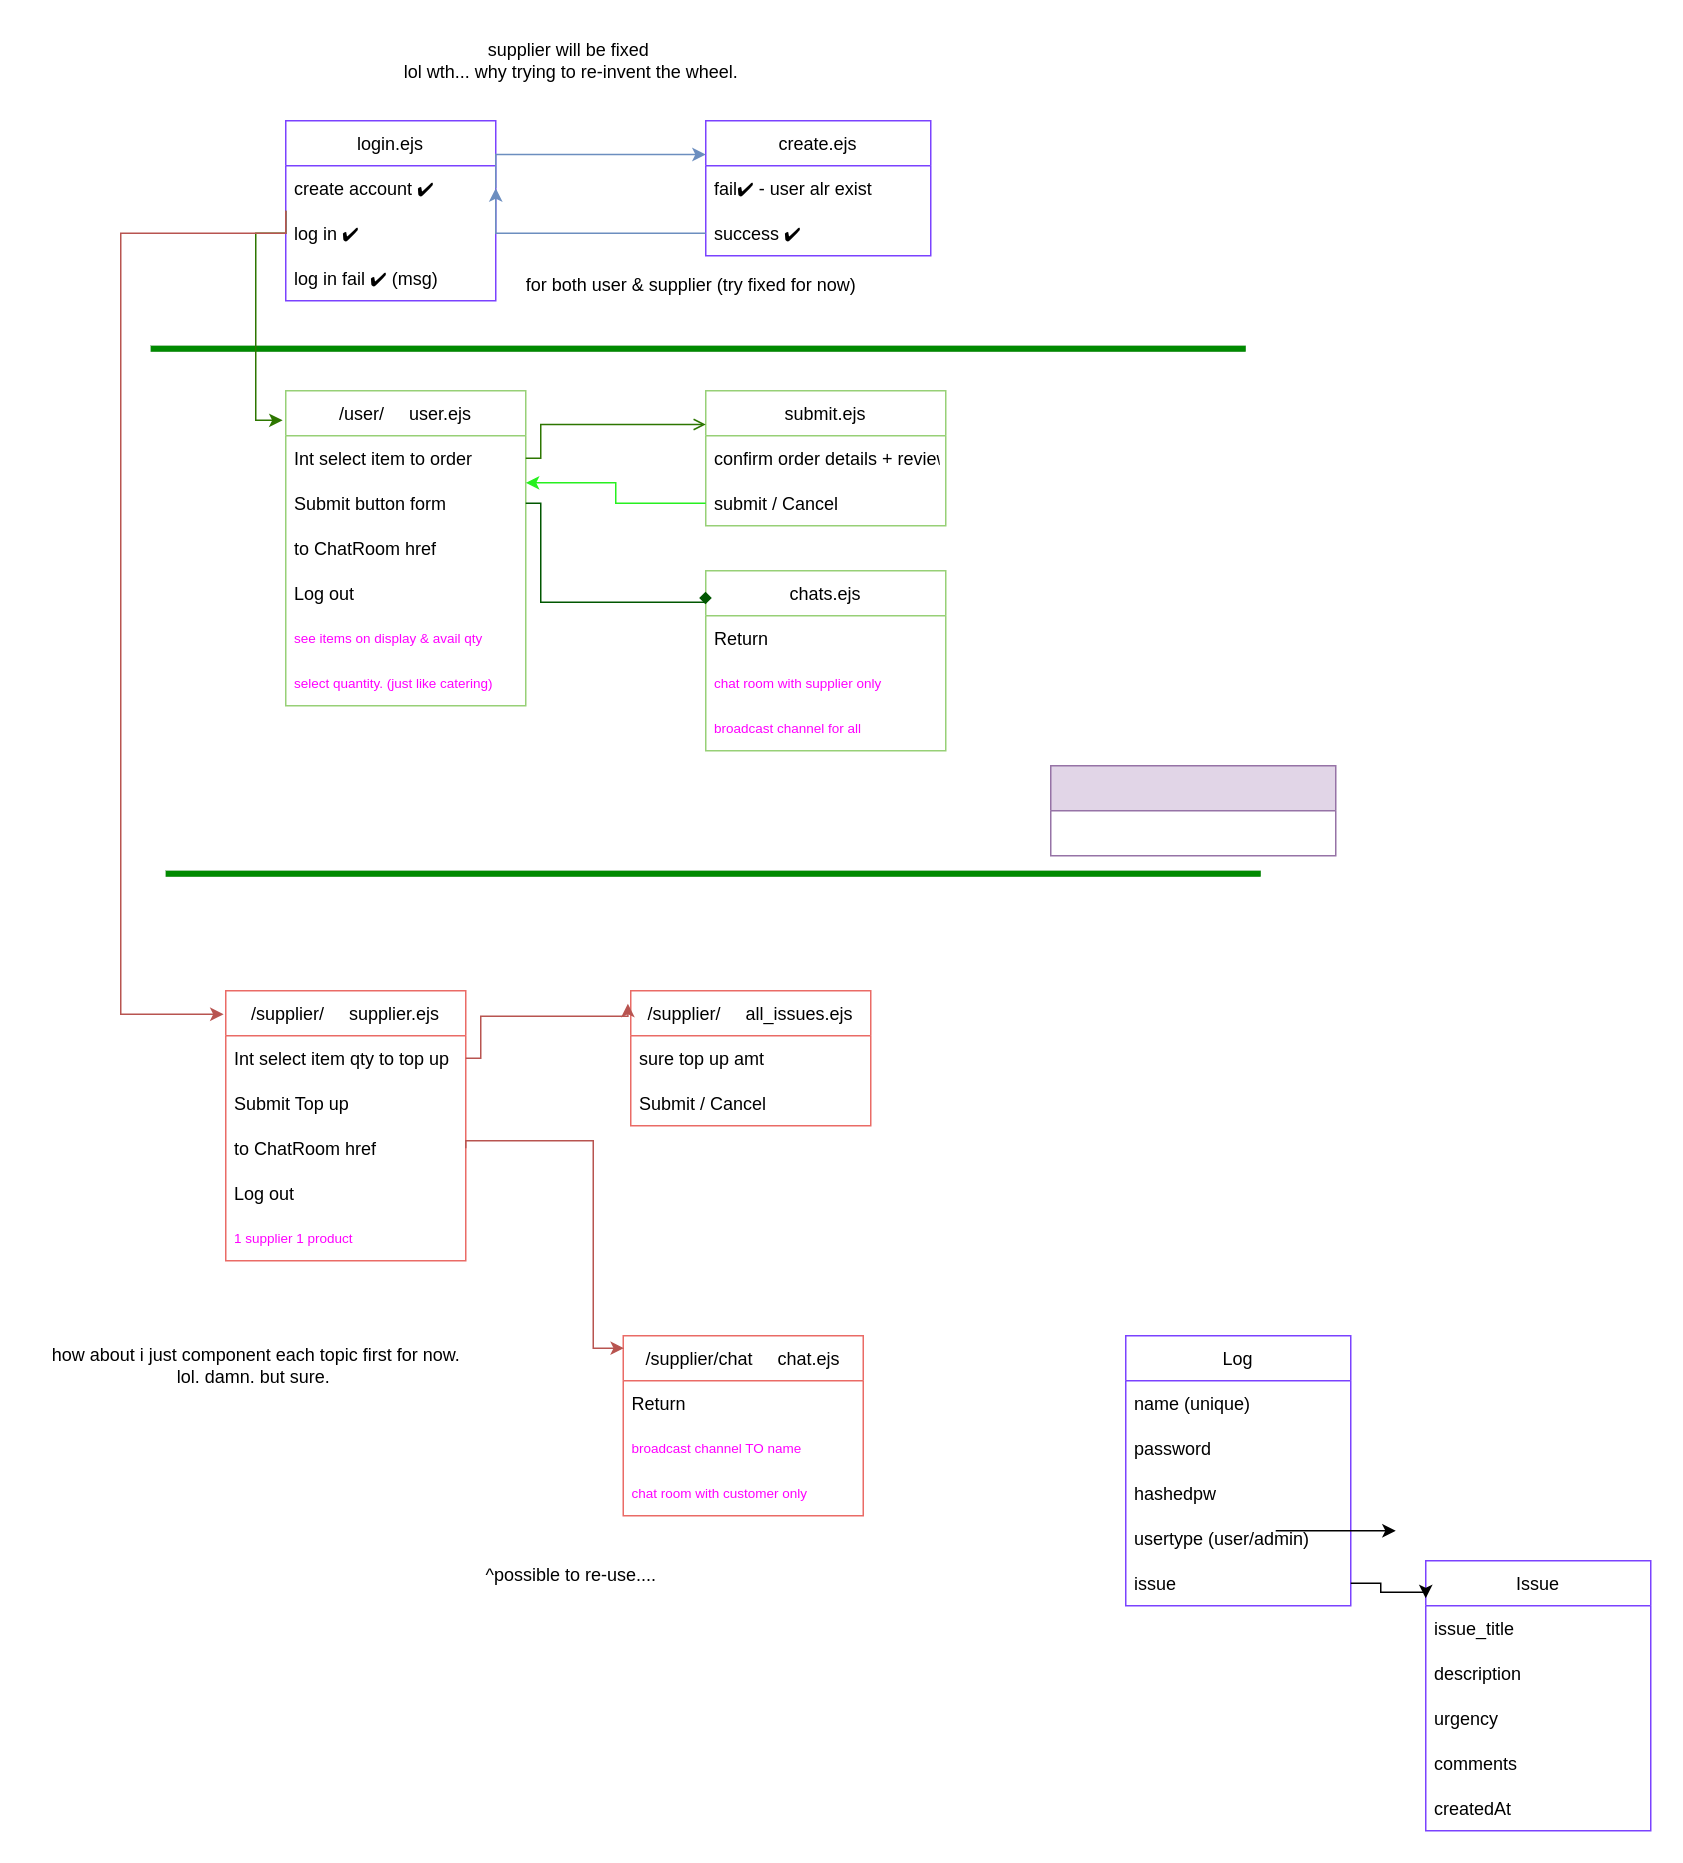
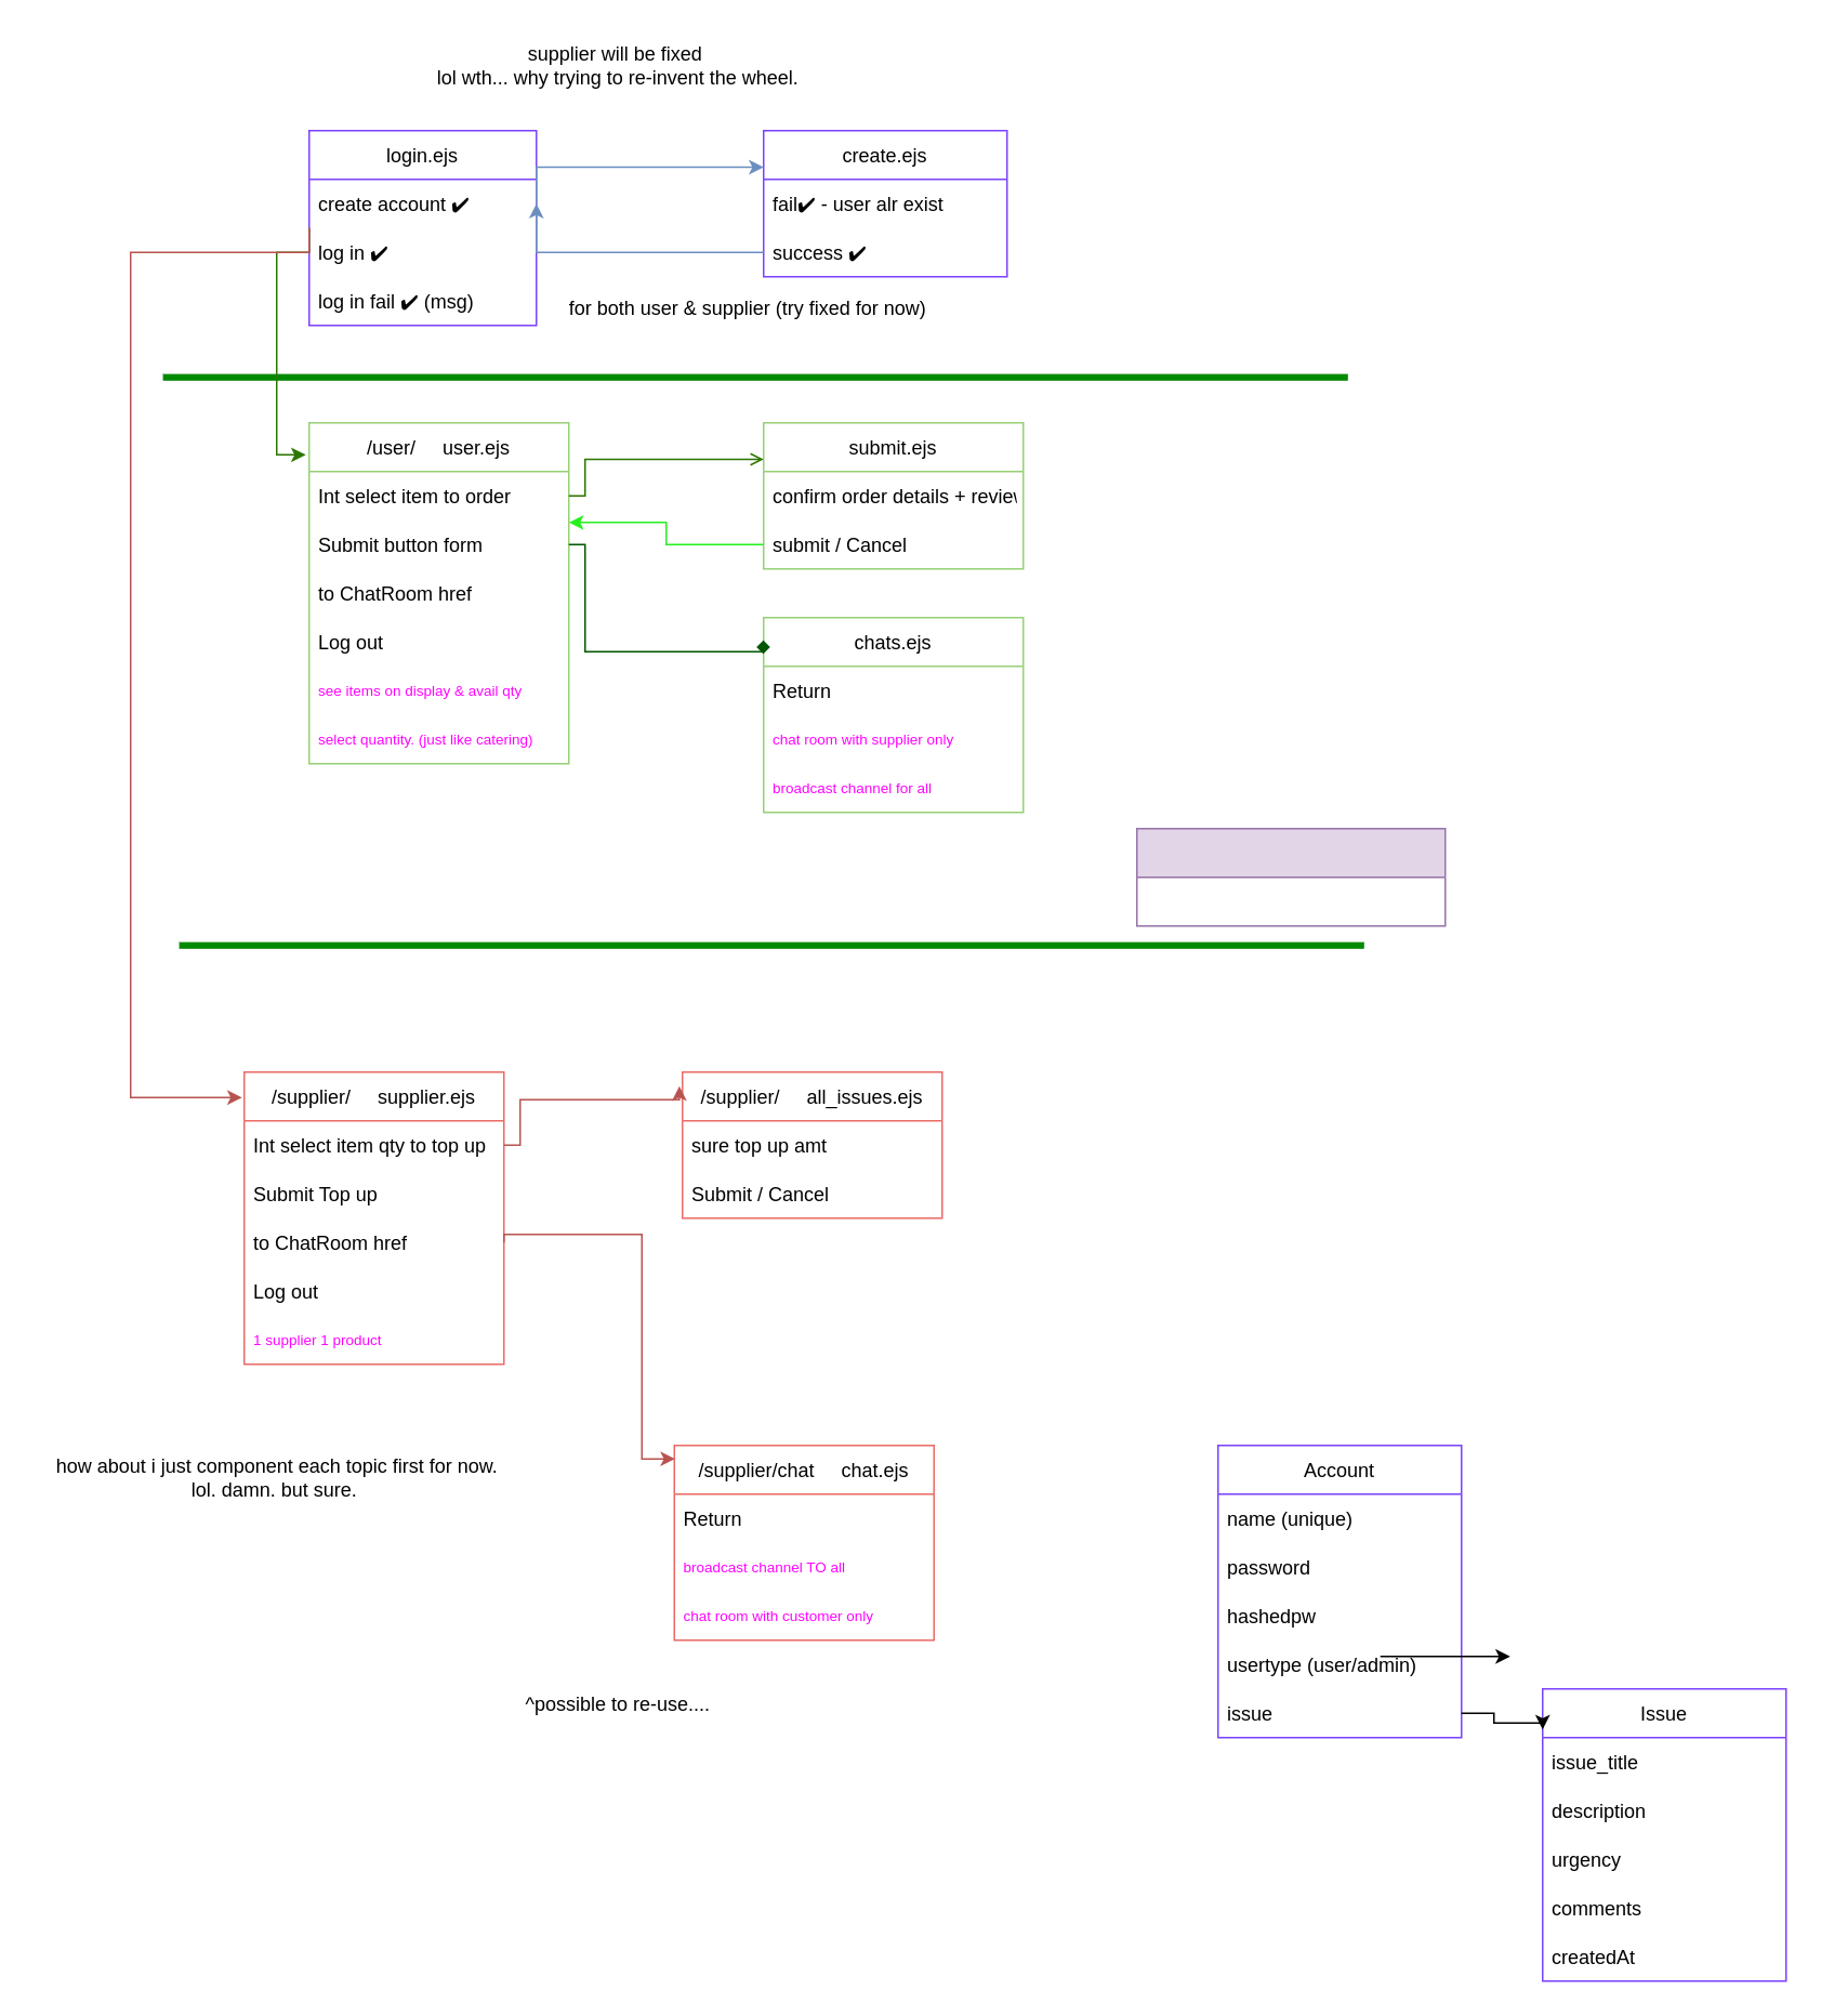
- <mxCell id="35" value="Log" style="swimlane;fontStyle=0;childLayout=stackLayout;horizontal=1;startSize=30;horizontalStack=0;resizeParent=1;resizeParentMax=0;resizeLast=0;collapsible=1;marginBottom=0;strokeColor=#7B42FF;" parent="1" vertex="1"><mxGeometry x="750" y="890" width="150" height="180" as="geometry" /></mxCell>
+ <mxCell id="35" value="Account" style="swimlane;fontStyle=0;childLayout=stackLayout;horizontal=1;startSize=30;horizontalStack=0;resizeParent=1;resizeParentMax=0;resizeLast=0;collapsible=1;marginBottom=0;strokeColor=#7B42FF;" parent="1" vertex="1"><mxGeometry x="750" y="890" width="150" height="180" as="geometry" /></mxCell>
- <mxCell id="54" value="broadcast channel TO name" style="text;strokeColor=none;fillColor=none;align=left;verticalAlign=middle;spacingLeft=4;spacingRight=4;overflow=hidden;points=[[0,0.5],[1,0.5]];portConstraint=eastwest;rotatable=0;fontSize=9;fontColor=#FF00FF;" vertex="1" parent="52"><mxGeometry y="60" width="160" height="30" as="geometry" /></mxCell>
+ <mxCell id="54" value="broadcast channel TO all" style="text;strokeColor=none;fillColor=none;align=left;verticalAlign=middle;spacingLeft=4;spacingRight=4;overflow=hidden;points=[[0,0.5],[1,0.5]];portConstraint=eastwest;rotatable=0;fontSize=9;fontColor=#FF00FF;" vertex="1" parent="52"><mxGeometry y="60" width="160" height="30" as="geometry" /></mxCell>
